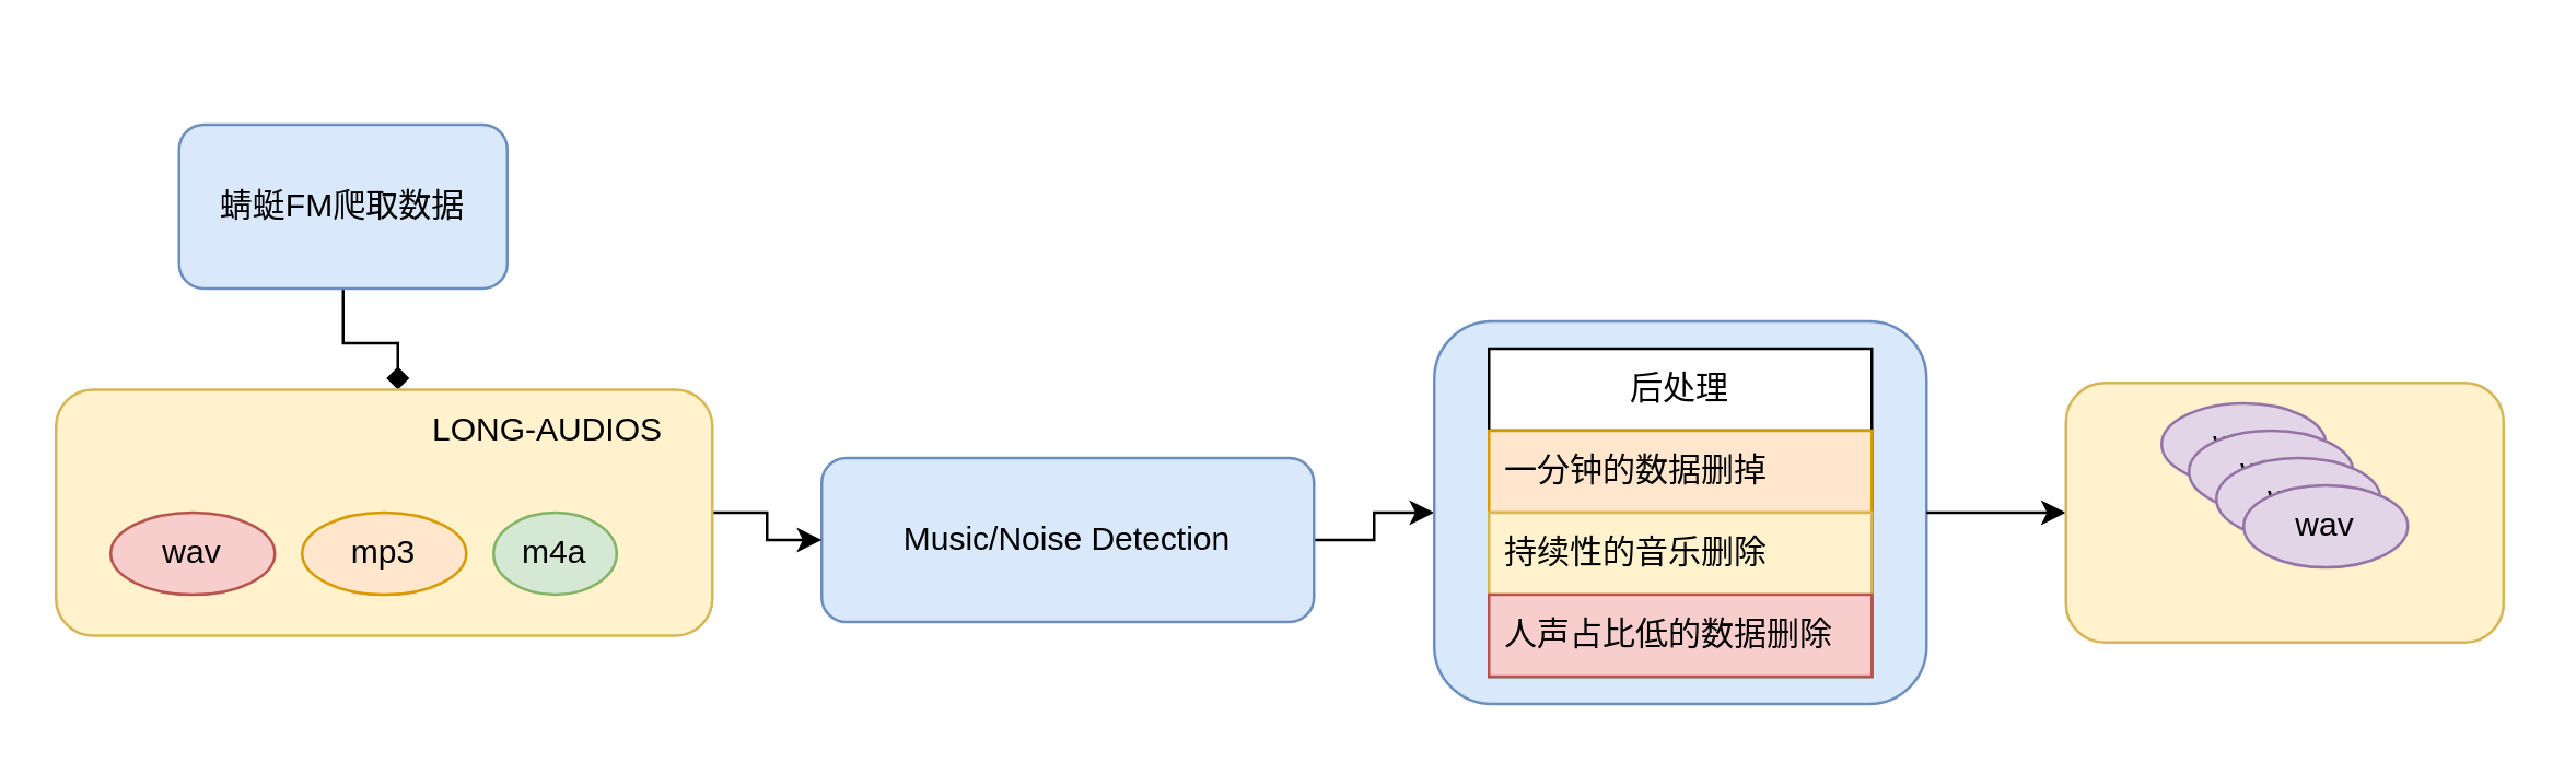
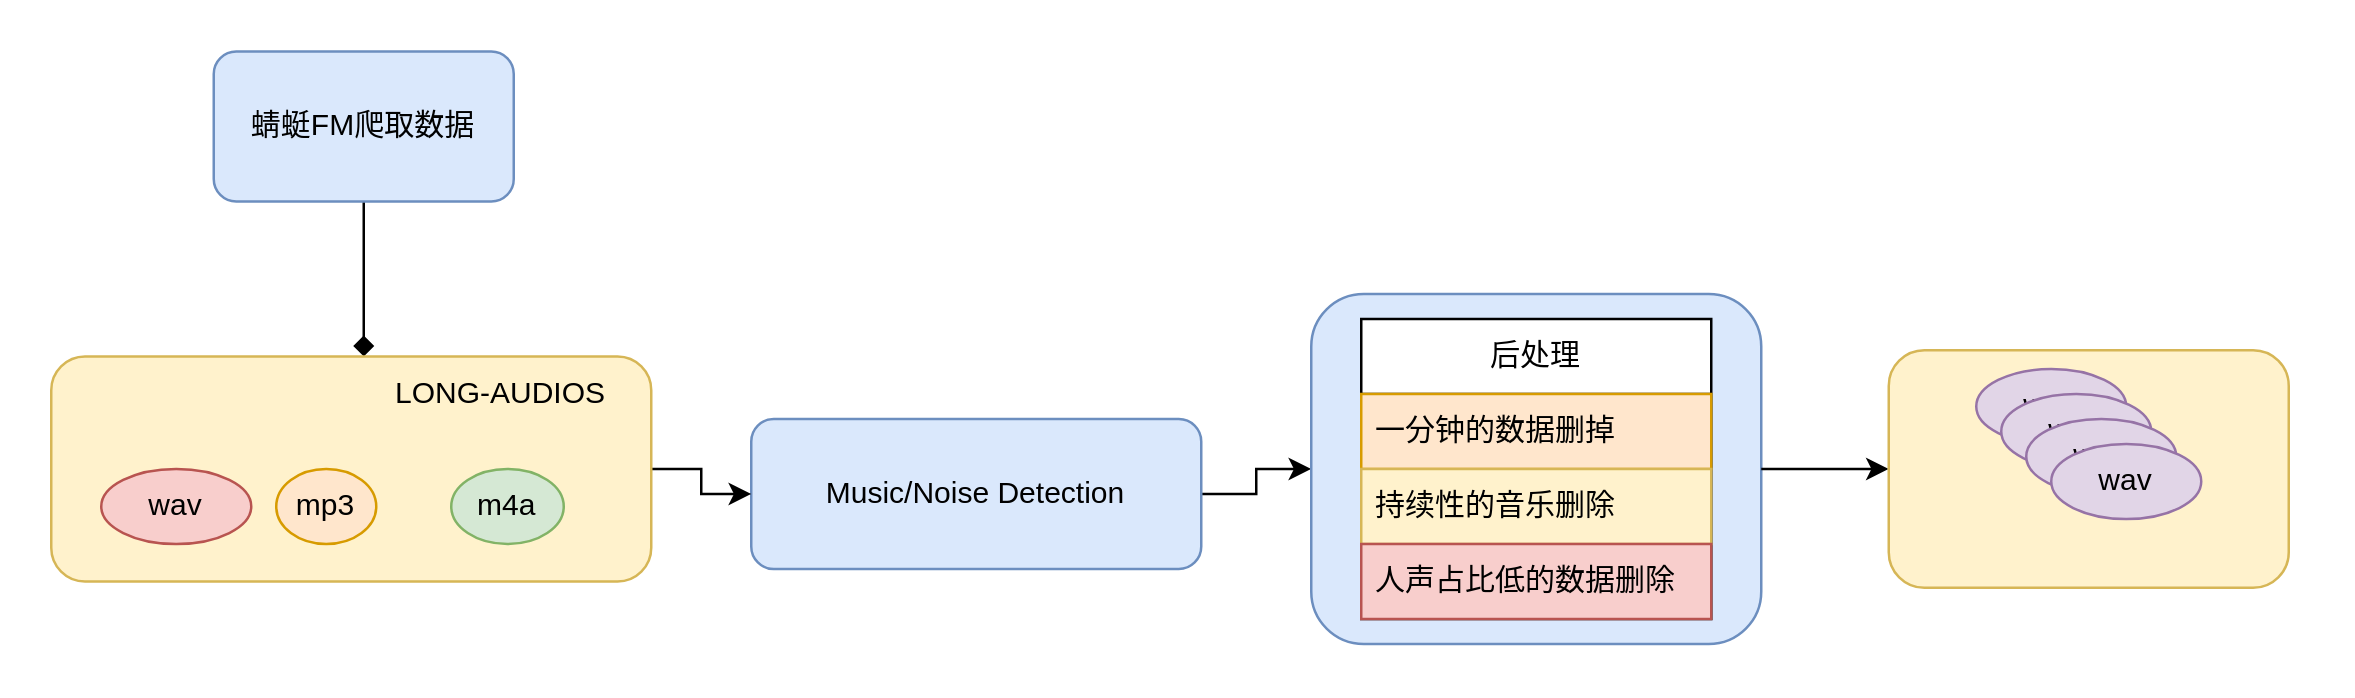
- <mxCell id="3" value="蜻蜓FM爬取数据" style="rounded=1;whiteSpace=wrap;html=1;fillColor=#dae8fc;strokeColor=#6c8ebf;" parent="1" vertex="1"><mxGeometry x="65" y="45" width="120" height="60" as="geometry" /></mxCell>
+ <mxCell id="3" value="蜻蜓FM爬取数据" style="rounded=1;whiteSpace=wrap;html=1;fillColor=#dae8fc;strokeColor=#6c8ebf;" parent="1" vertex="1"><mxGeometry x="85" y="20" width="120" height="60" as="geometry" /></mxCell>
- <mxCell id="9" value="mp3" style="ellipse;whiteSpace=wrap;html=1;fillColor=#ffe6cc;strokeColor=#d79b00;" vertex="1" parent="1"><mxGeometry x="110" y="187" width="60" height="30" as="geometry" /></mxCell>
+ <mxCell id="9" value="mp3" style="ellipse;whiteSpace=wrap;html=1;fillColor=#ffe6cc;strokeColor=#d79b00;" vertex="1" parent="1"><mxGeometry x="110" y="187" width="40" height="30" as="geometry" /></mxCell>
